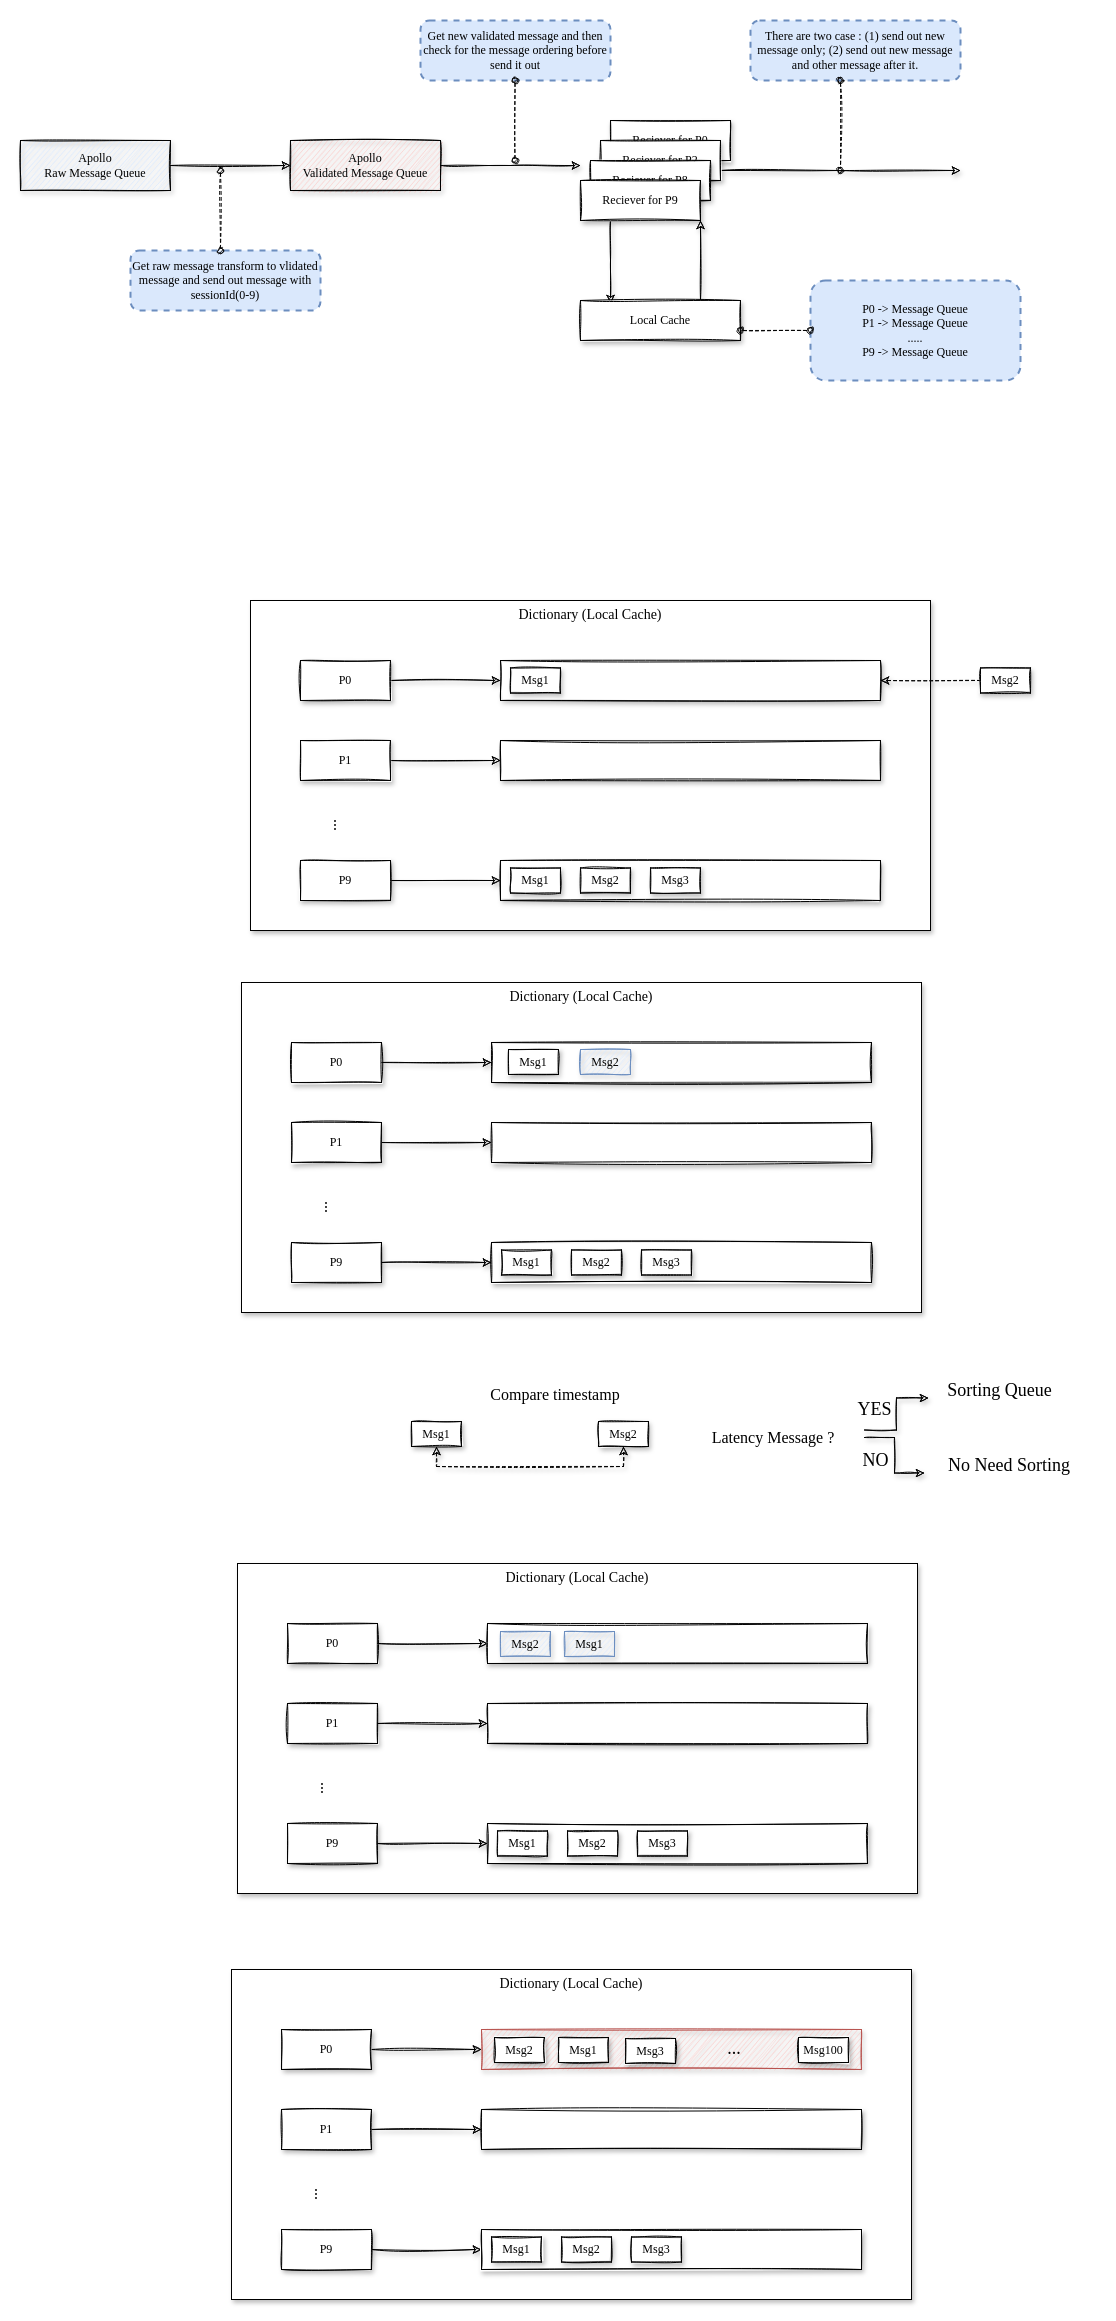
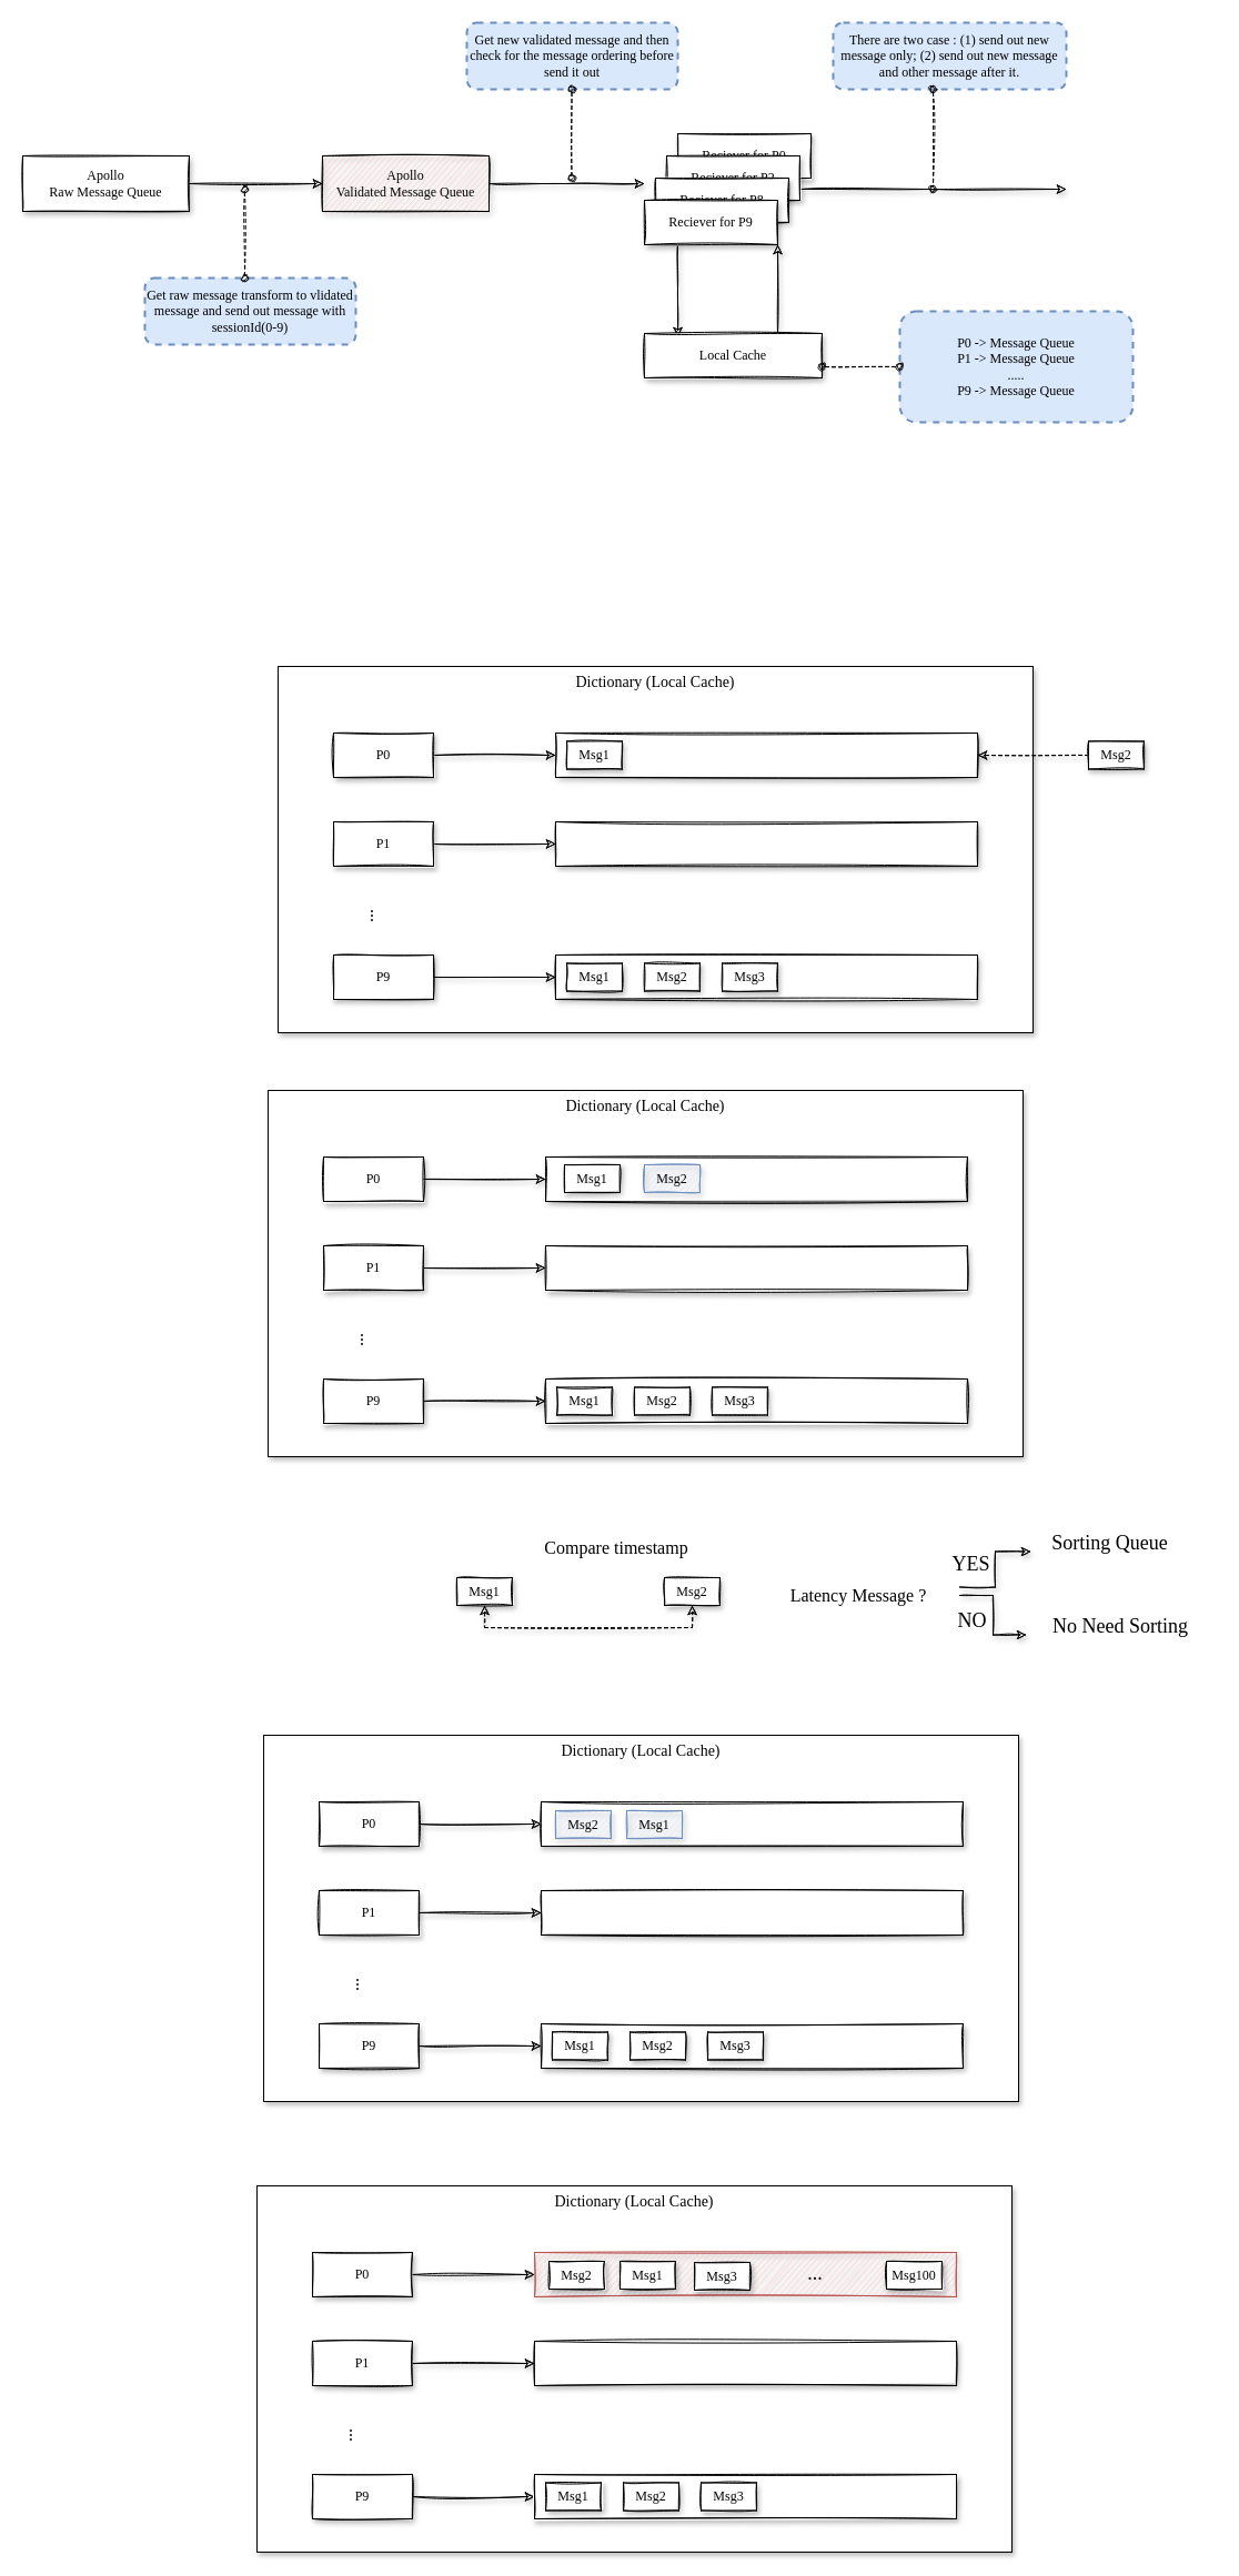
- <mxCell id="5" value="Apollo &lt;br&gt;Raw Message Queue" style="rounded=0;whiteSpace=wrap;html=1;sketch=1;shadow=1;fontFamily=Comic Sans MS;fillColor=#dae8fc;" parent="1" vertex="1"><mxGeometry x="20" y="140" width="150" height="50" as="geometry" /></mxCell>
+ <mxCell id="5" value="Apollo &lt;br&gt;Raw Message Queue" style="rounded=0;whiteSpace=wrap;html=1;sketch=1;shadow=1;fontFamily=Comic Sans MS;" parent="1" vertex="1"><mxGeometry x="20" y="140" width="150" height="50" as="geometry" /></mxCell>
